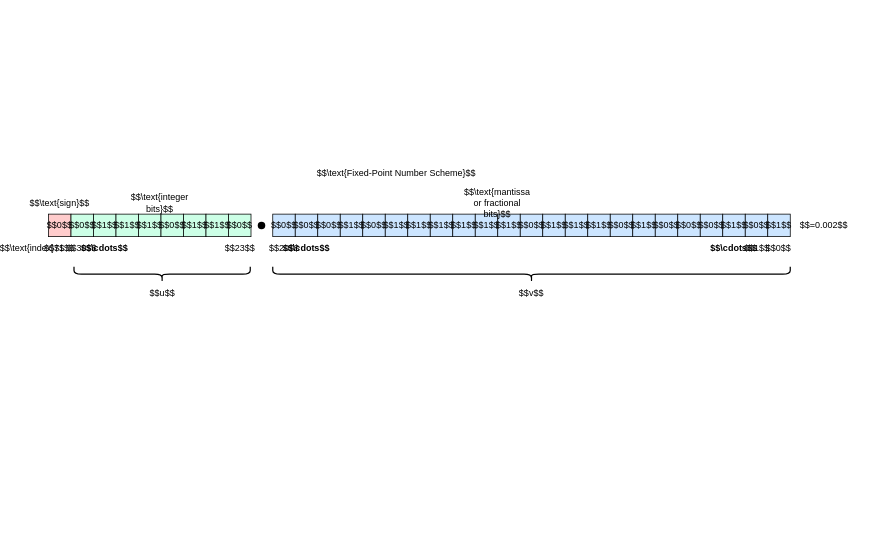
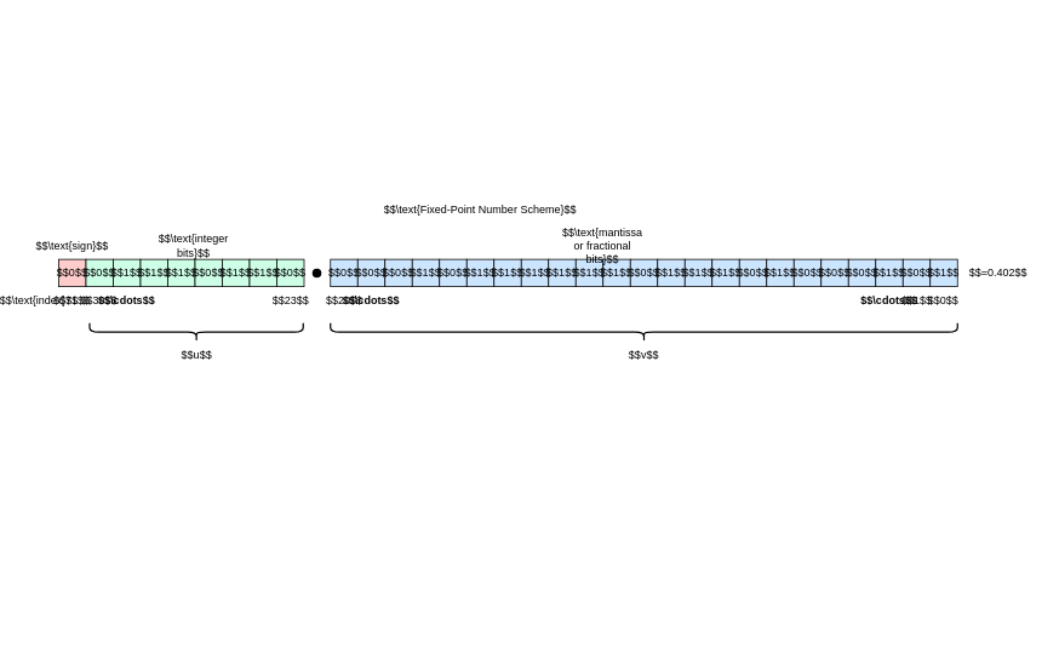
- <mxCell id="45" value="$$=0.002$$" style="text;html=1;align=center;verticalAlign=middle;whiteSpace=wrap;rounded=0;" parent="1" vertex="1"><mxGeometry x="1050" y="285" width="90" height="30" as="geometry" /></mxCell>
+ <mxCell id="45" value="$$=0.402$$" style="text;html=1;align=center;verticalAlign=middle;whiteSpace=wrap;rounded=0;" parent="1" vertex="1"><mxGeometry x="1050" y="285" width="90" height="30" as="geometry" /></mxCell>
